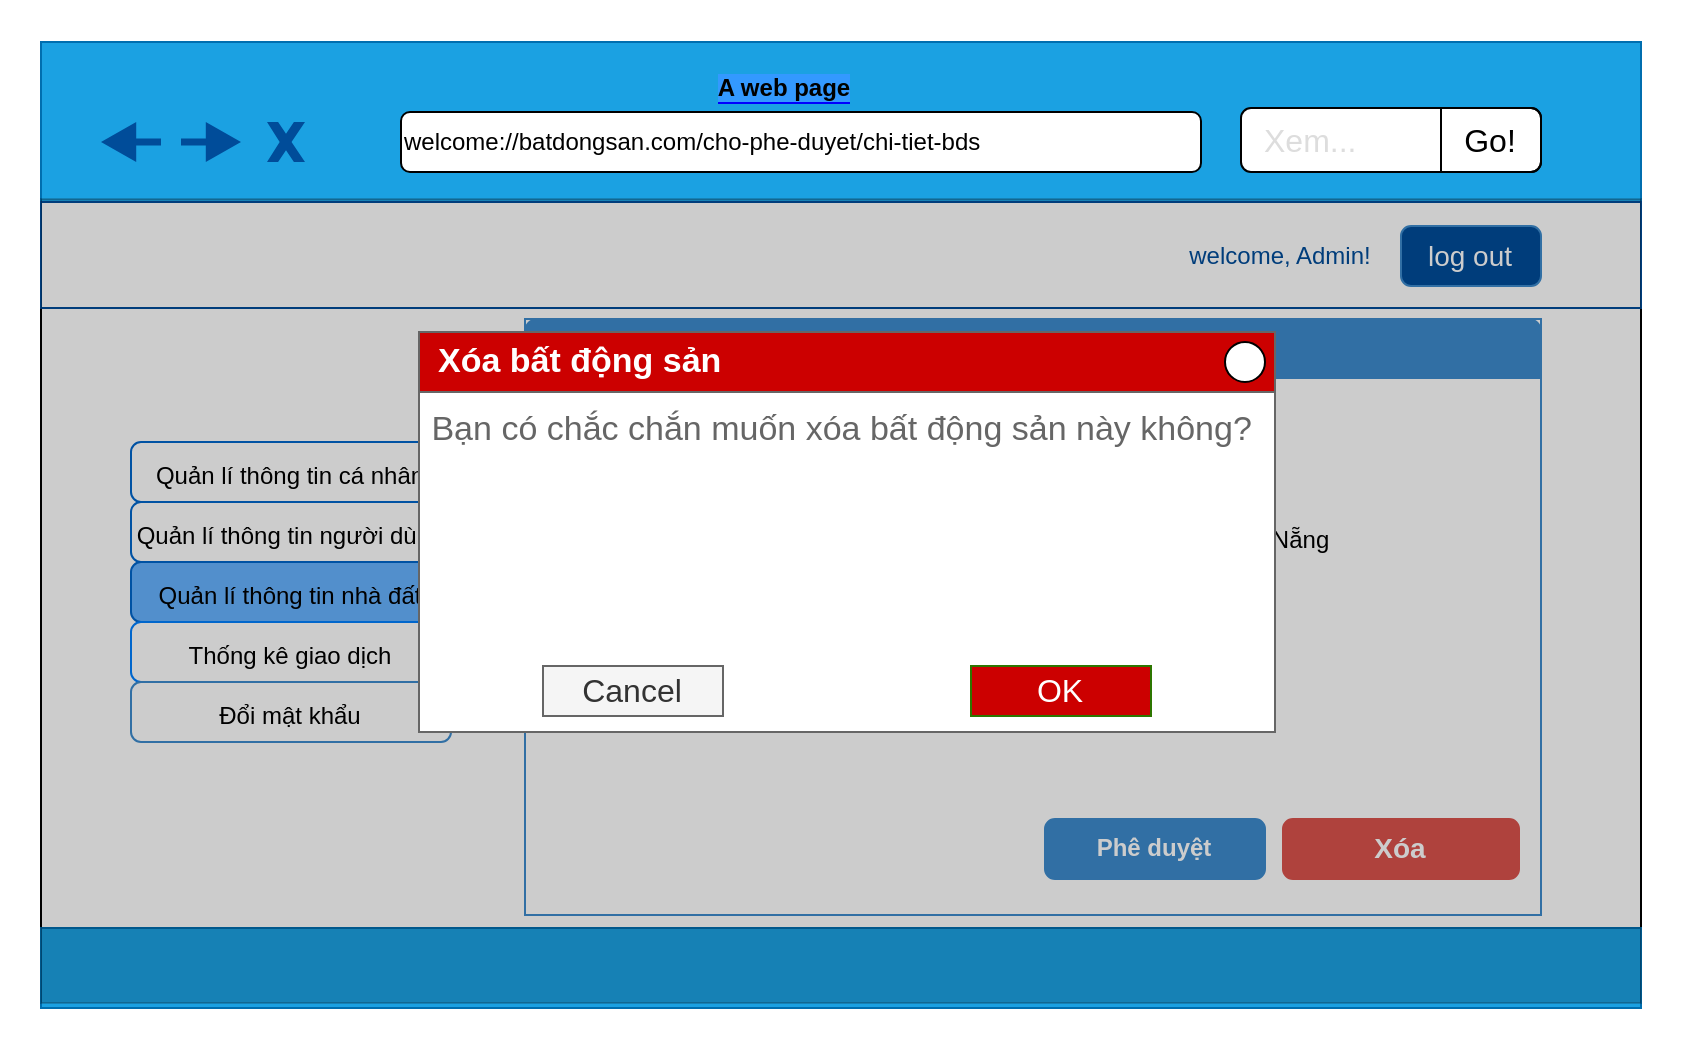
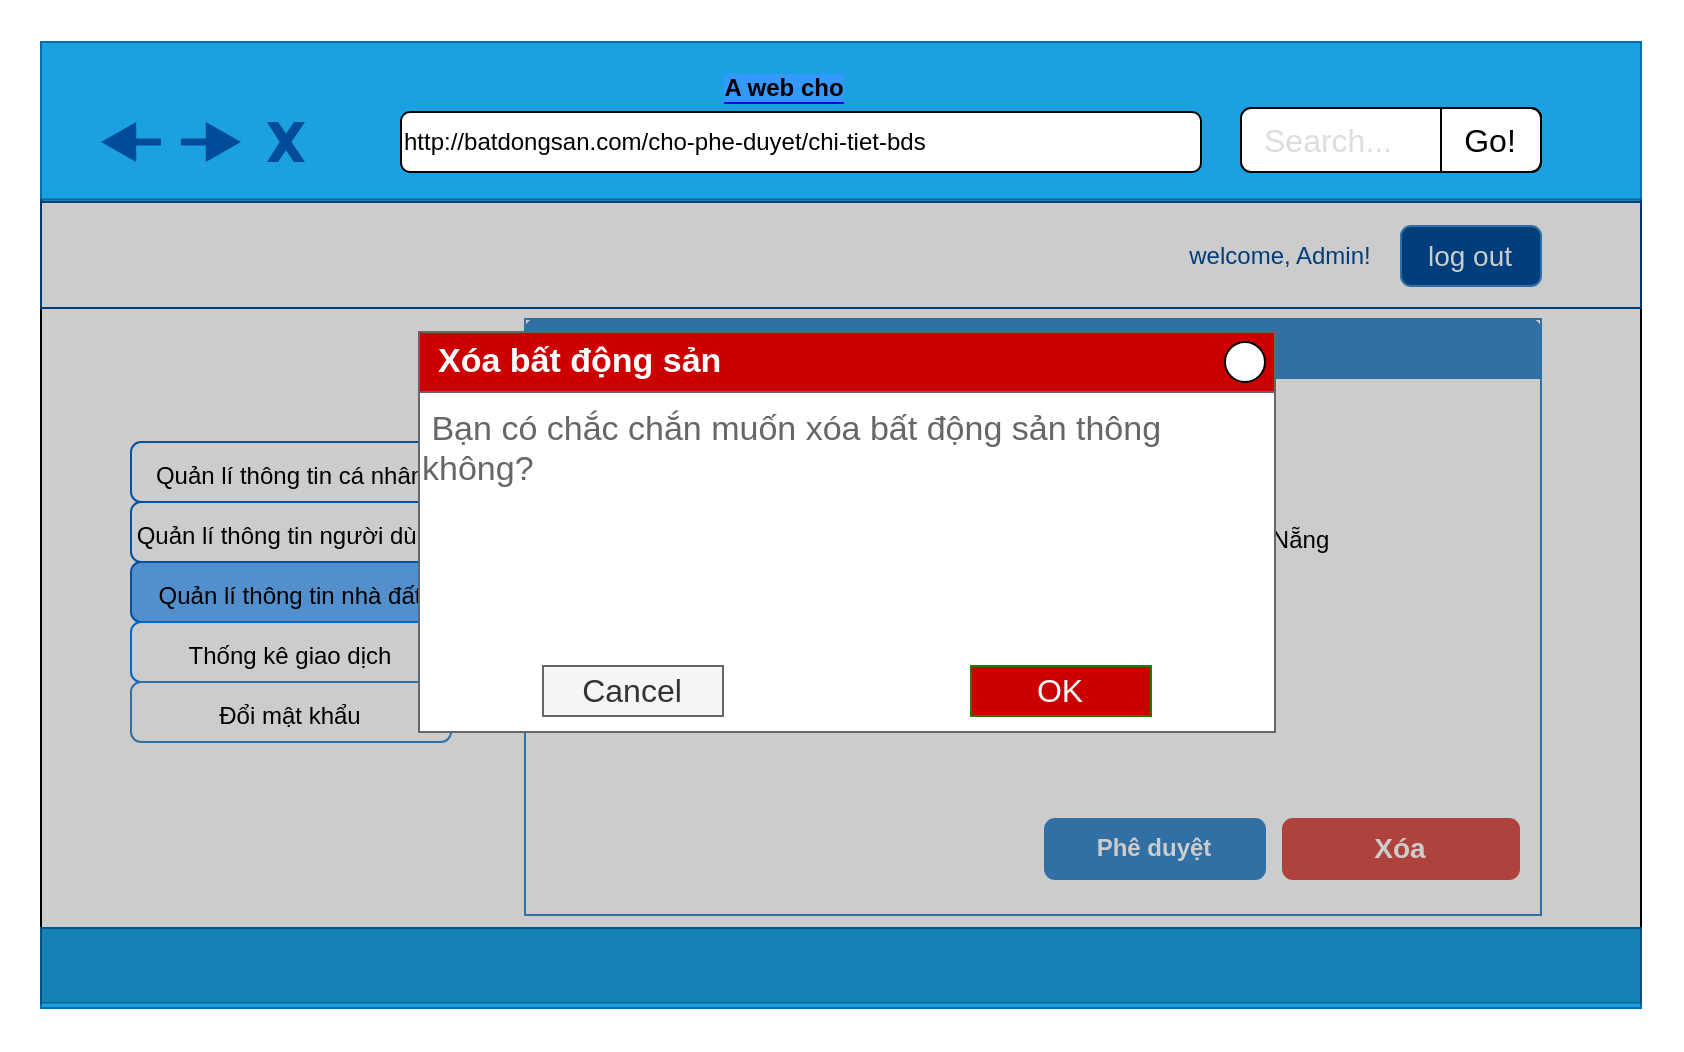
- <mxCell id="12" value="&lt;b style=&quot;background-color: rgb(51 , 153 , 255)&quot;&gt;A web page&lt;/b&gt;" style="text;html=1;align=center;verticalAlign=middle;whiteSpace=wrap;rounded=0;labelBackgroundColor=#0000ff;" parent="1" vertex="1"><mxGeometry x="347" y="33.5" width="90" height="20" as="geometry" /></mxCell>
+ <mxCell id="12" value="&lt;b style=&quot;background-color: rgb(51 , 153 , 255)&quot;&gt;A web cho&lt;/b&gt;" style="text;html=1;align=center;verticalAlign=middle;whiteSpace=wrap;rounded=0;labelBackgroundColor=#0000ff;" parent="1" vertex="1"><mxGeometry x="347" y="33.5" width="90" height="20" as="geometry" /></mxCell>
- <mxCell id="6" value="Xem..." style="html=1;shadow=0;shape=mxgraph.bootstrap.rrect;fillColor=#ffffff;rSize=5;strokeColor=#000000;align=left;spacingLeft=10;fontSize=16;fontColor=#dddddd;whiteSpace=wrap;" parent="1" vertex="1"><mxGeometry x="620" y="53.5" width="150" height="32" as="geometry" /></mxCell>
+ <mxCell id="6" value="Search..." style="html=1;shadow=0;shape=mxgraph.bootstrap.rrect;fillColor=#ffffff;rSize=5;strokeColor=#000000;align=left;spacingLeft=10;fontSize=16;fontColor=#dddddd;whiteSpace=wrap;" parent="1" vertex="1"><mxGeometry x="620" y="53.5" width="150" height="32" as="geometry" /></mxCell>
- <mxCell id="5" value="&lt;span style=&quot;white-space: normal&quot;&gt;welcome://batdongsan.com/cho-phe-duyet/chi-tiet-bds&lt;/span&gt;" style="rounded=1;whiteSpace=wrap;html=1;align=left;" parent="1" vertex="1"><mxGeometry x="200" y="55.5" width="400" height="30" as="geometry" /></mxCell>
+ <mxCell id="5" value="&lt;span style=&quot;white-space: normal&quot;&gt;http://batdongsan.com/cho-phe-duyet/chi-tiet-bds&lt;/span&gt;" style="rounded=1;whiteSpace=wrap;html=1;align=left;" parent="1" vertex="1"><mxGeometry x="200" y="55.5" width="400" height="30" as="geometry" /></mxCell>
- <mxCell id="38" value="&amp;nbsp;Bạn có chắc chắn muốn xóa bất động sản này không?" style="strokeWidth=1;shadow=0;dashed=0;align=left;html=1;shape=mxgraph.mockup.containers.rrect;rSize=0;strokeColor=#666666;fontColor=#666666;fontSize=17;verticalAlign=top;whiteSpace=wrap;fillColor=#ffffff;spacingTop=32;labelBackgroundColor=none;" parent="1" vertex="1"><mxGeometry x="209" y="165.5" width="428" height="200" as="geometry" /></mxCell>
+ <mxCell id="38" value="&amp;nbsp;Bạn có chắc chắn muốn xóa bất động sản thông không?" style="strokeWidth=1;shadow=0;dashed=0;align=left;html=1;shape=mxgraph.mockup.containers.rrect;rSize=0;strokeColor=#666666;fontColor=#666666;fontSize=17;verticalAlign=top;whiteSpace=wrap;fillColor=#ffffff;spacingTop=32;labelBackgroundColor=none;" parent="1" vertex="1"><mxGeometry x="209" y="165.5" width="428" height="200" as="geometry" /></mxCell>
